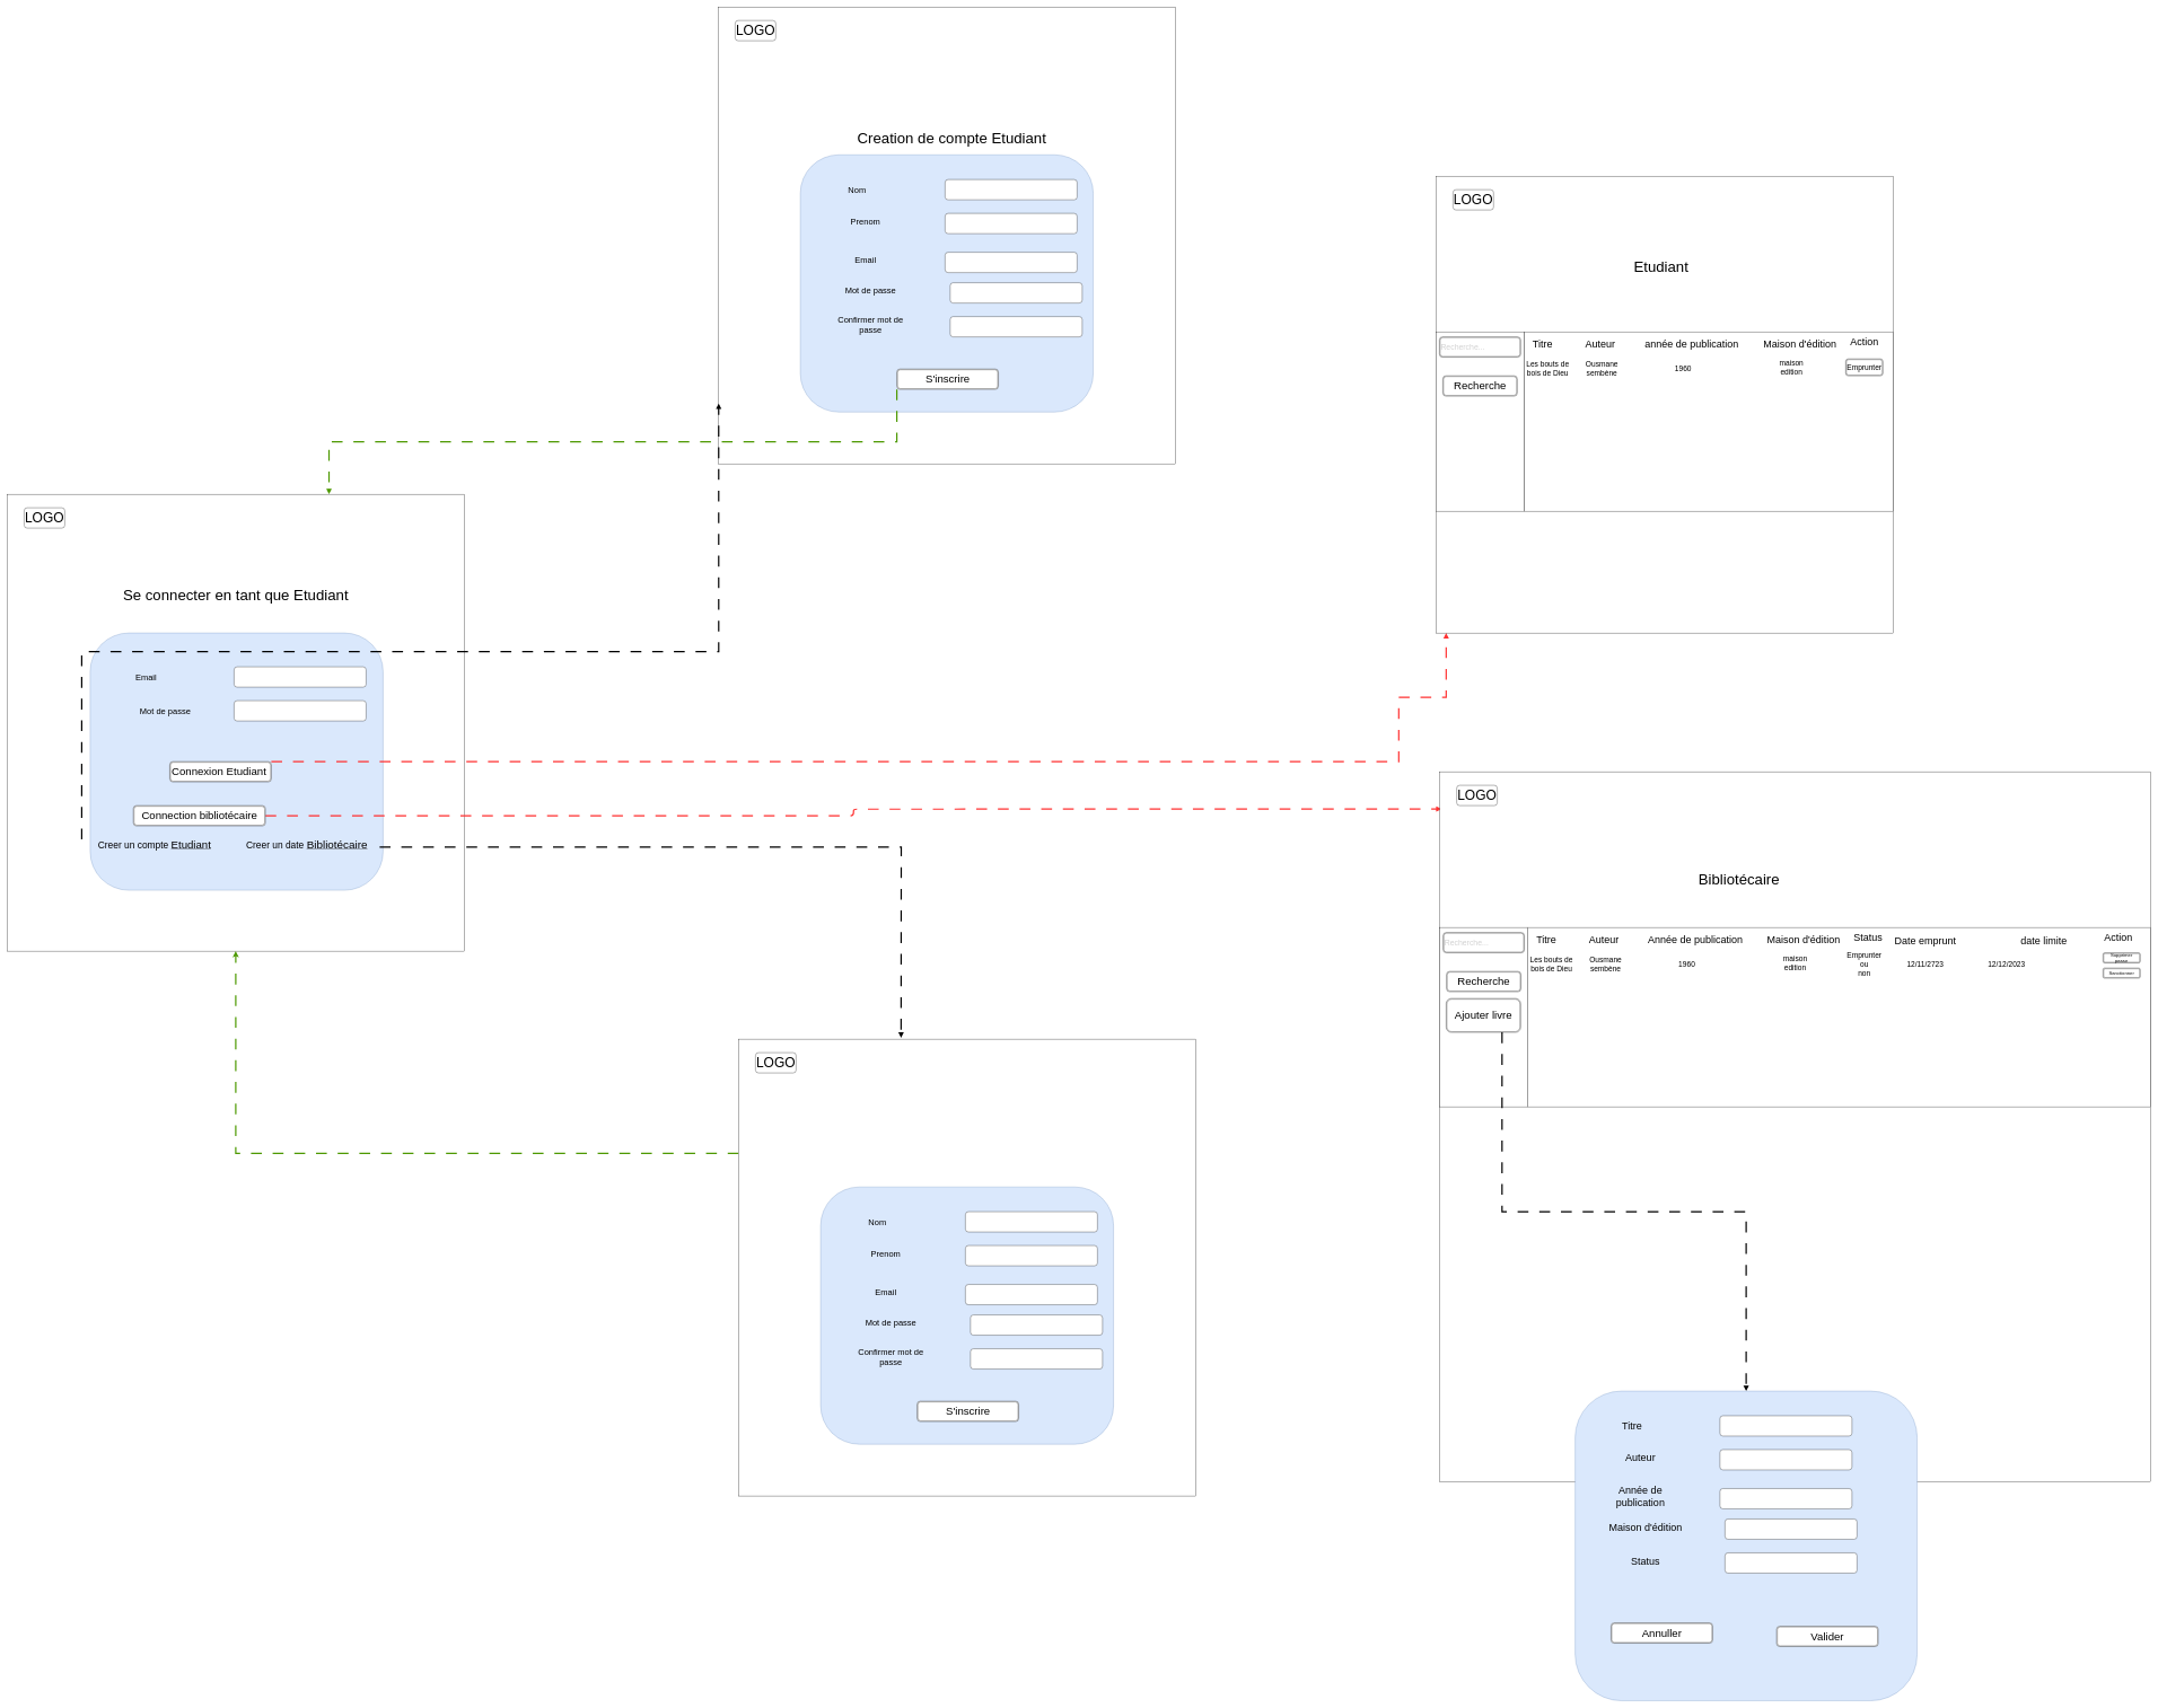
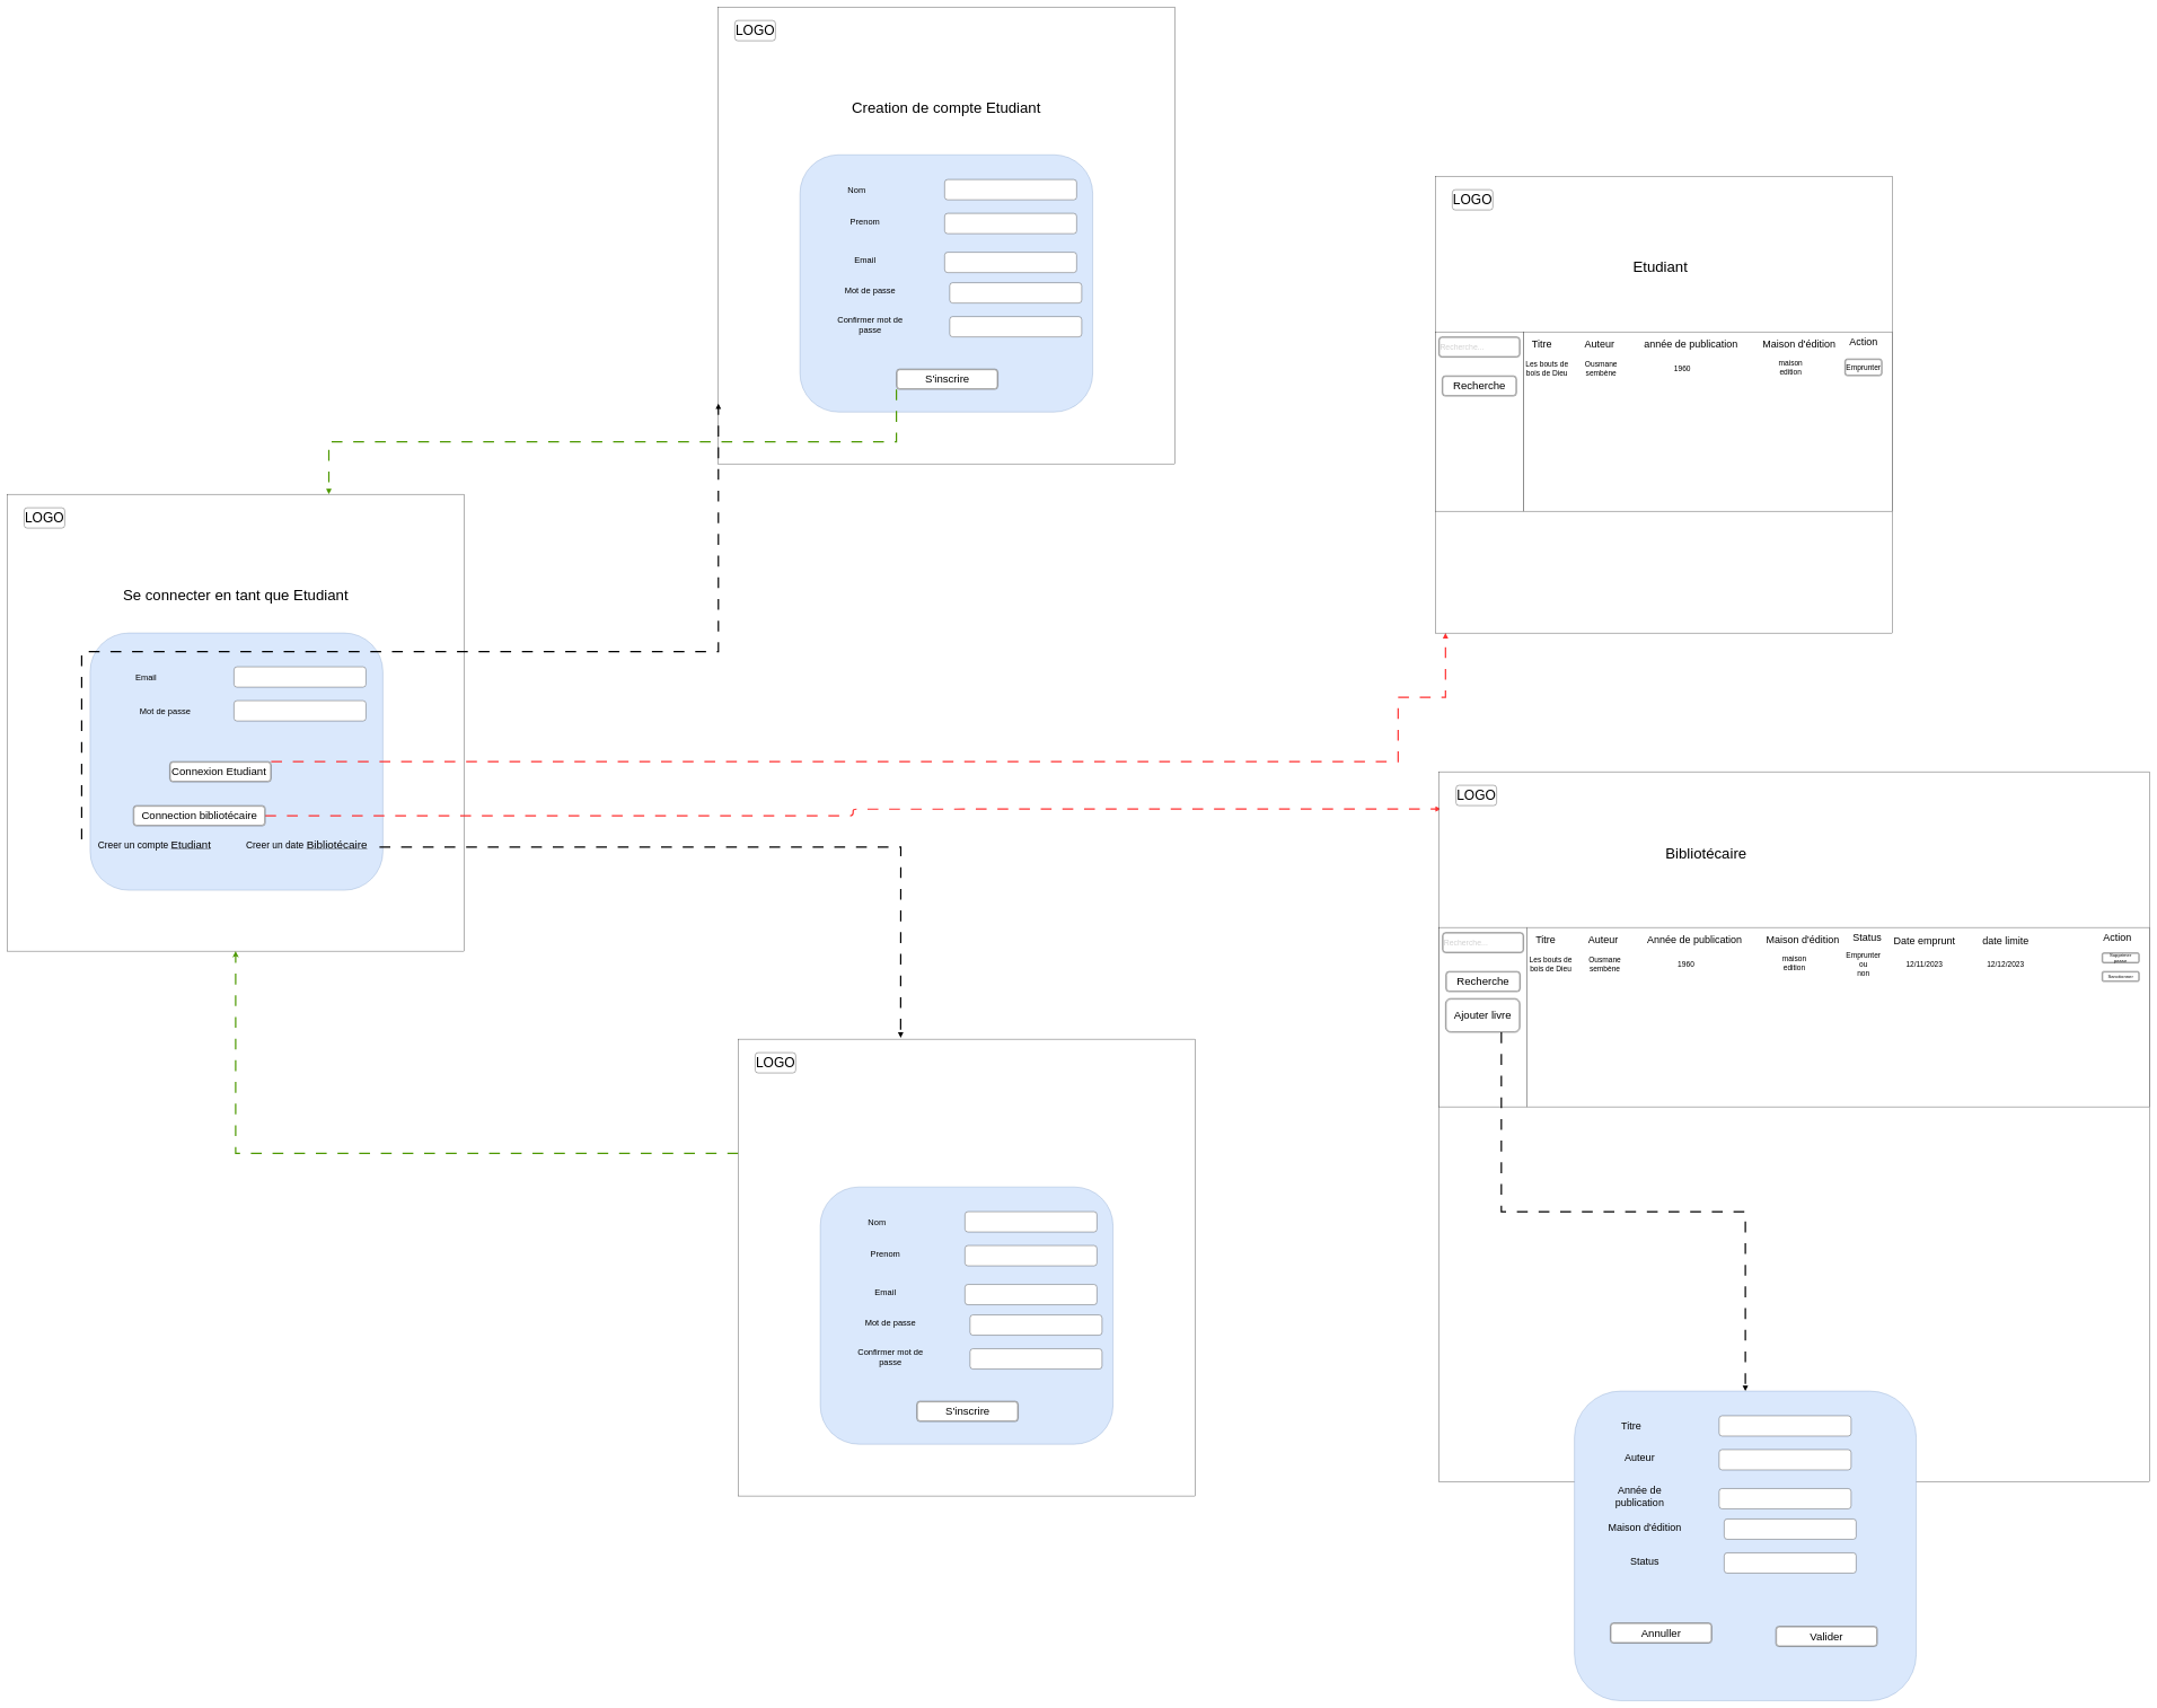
- <mxCell id="25" value="&lt;font style=&quot;font-size: 44px;&quot;&gt;Creation de compte Etudiant&lt;/font&gt;" style="text;html=1;align=center;verticalAlign=middle;whiteSpace=wrap;rounded=0;" vertex="1" parent="1"><mxGeometry x="2265" y="370" width="1090" height="75" as="geometry" /></mxCell>
+ <mxCell id="25" value="&lt;font style=&quot;font-size: 44px;&quot;&gt;Creation de compte Etudiant&lt;/font&gt;" style="text;html=1;align=center;verticalAlign=middle;whiteSpace=wrap;rounded=0;" vertex="1" parent="1"><mxGeometry x="2250" y="280" width="1090" height="75" as="geometry" /></mxCell>
- <mxCell id="68" value="&lt;font style=&quot;font-size: 44px;&quot;&gt;Bibliotécaire&lt;/font&gt;" style="text;html=1;align=center;verticalAlign=middle;whiteSpace=wrap;rounded=0;" vertex="1" parent="1"><mxGeometry x="4590" y="2560" width="1090" height="75" as="geometry" /></mxCell>
+ <mxCell id="68" value="&lt;font style=&quot;font-size: 44px;&quot;&gt;Bibliotécaire&lt;/font&gt;" style="text;html=1;align=center;verticalAlign=middle;whiteSpace=wrap;rounded=0;" vertex="1" parent="1"><mxGeometry x="4495" y="2485" width="1090" height="75" as="geometry" /></mxCell>
- <mxCell id="102" value="&lt;span style=&quot;font-size: 30px;&quot;&gt;date limite&lt;/span&gt;" style="text;html=1;align=center;verticalAlign=middle;whiteSpace=wrap;rounded=0;" vertex="1" parent="1"><mxGeometry x="5950" y="2745" width="170" height="65" as="geometry" /></mxCell>
+ <mxCell id="102" value="&lt;span style=&quot;font-size: 30px;&quot;&gt;date limite&lt;/span&gt;" style="text;html=1;align=center;verticalAlign=middle;whiteSpace=wrap;rounded=0;" vertex="1" parent="1"><mxGeometry x="5840" y="2745" width="170" height="65" as="geometry" /></mxCell>
- <mxCell id="101" value="&lt;span style=&quot;font-size: 22px;&quot;&gt;12/11/2723&lt;/span&gt;" style="text;html=1;align=center;verticalAlign=middle;whiteSpace=wrap;rounded=0;" vertex="1" parent="1"><mxGeometry x="5615" y="2820" width="140" height="60" as="geometry" /></mxCell>
+ <mxCell id="101" value="&lt;span style=&quot;font-size: 22px;&quot;&gt;12/11/2023&lt;/span&gt;" style="text;html=1;align=center;verticalAlign=middle;whiteSpace=wrap;rounded=0;" vertex="1" parent="1"><mxGeometry x="5615" y="2820" width="140" height="60" as="geometry" /></mxCell>
- <mxCell id="104" value="&lt;span style=&quot;font-size: 14px;&quot;&gt;Sanctionner&lt;/span&gt;" style="shape=ext;double=1;rounded=1;whiteSpace=wrap;html=1;" vertex="1" parent="1"><mxGeometry x="6210" y="2860" width="110" height="30" as="geometry" /></mxCell>
+ <mxCell id="104" value="&lt;span style=&quot;font-size: 14px;&quot;&gt;Sanctionner&lt;/span&gt;" style="shape=ext;double=1;rounded=1;whiteSpace=wrap;html=1;" vertex="1" parent="1"><mxGeometry x="6210" y="2870" width="110" height="30" as="geometry" /></mxCell>
